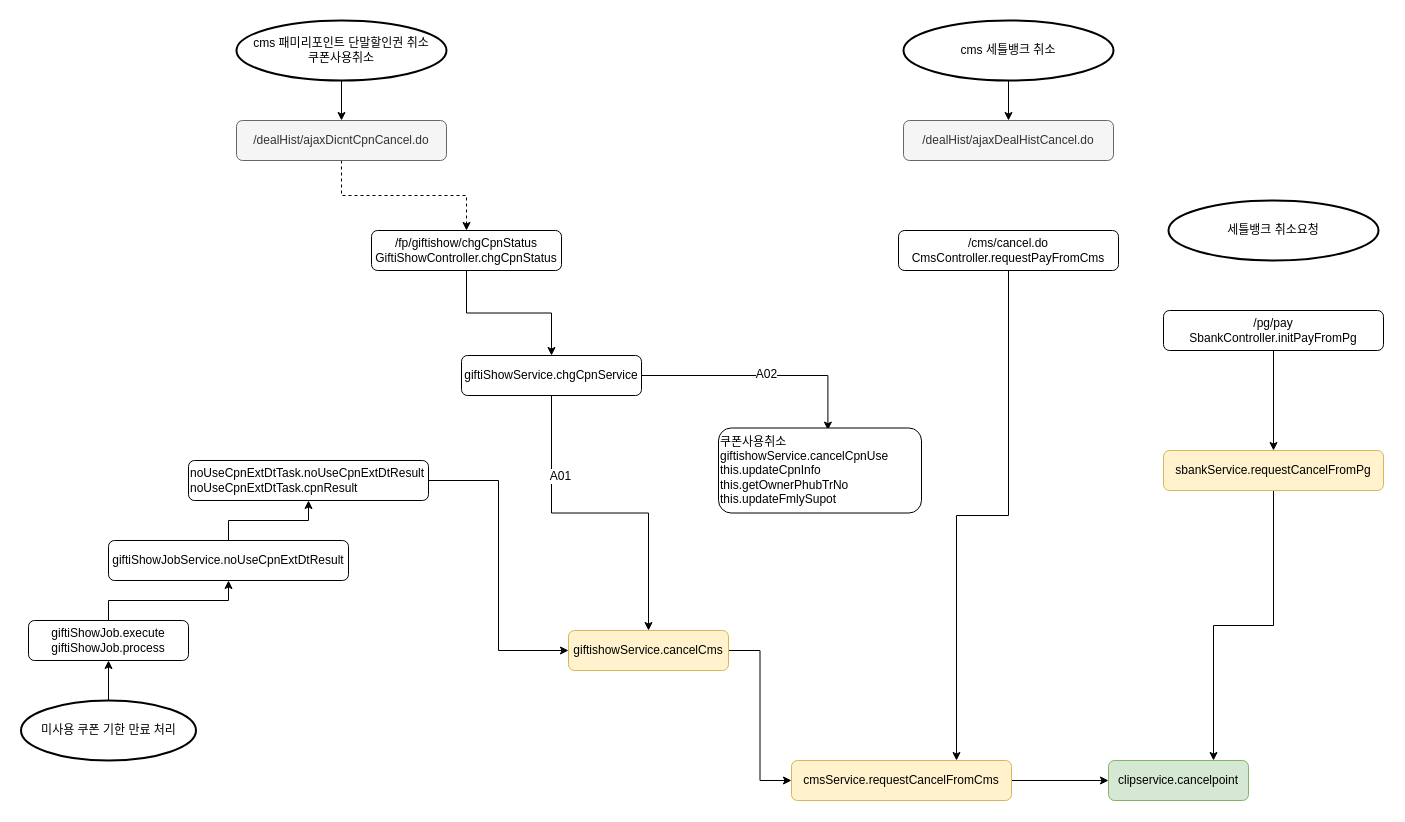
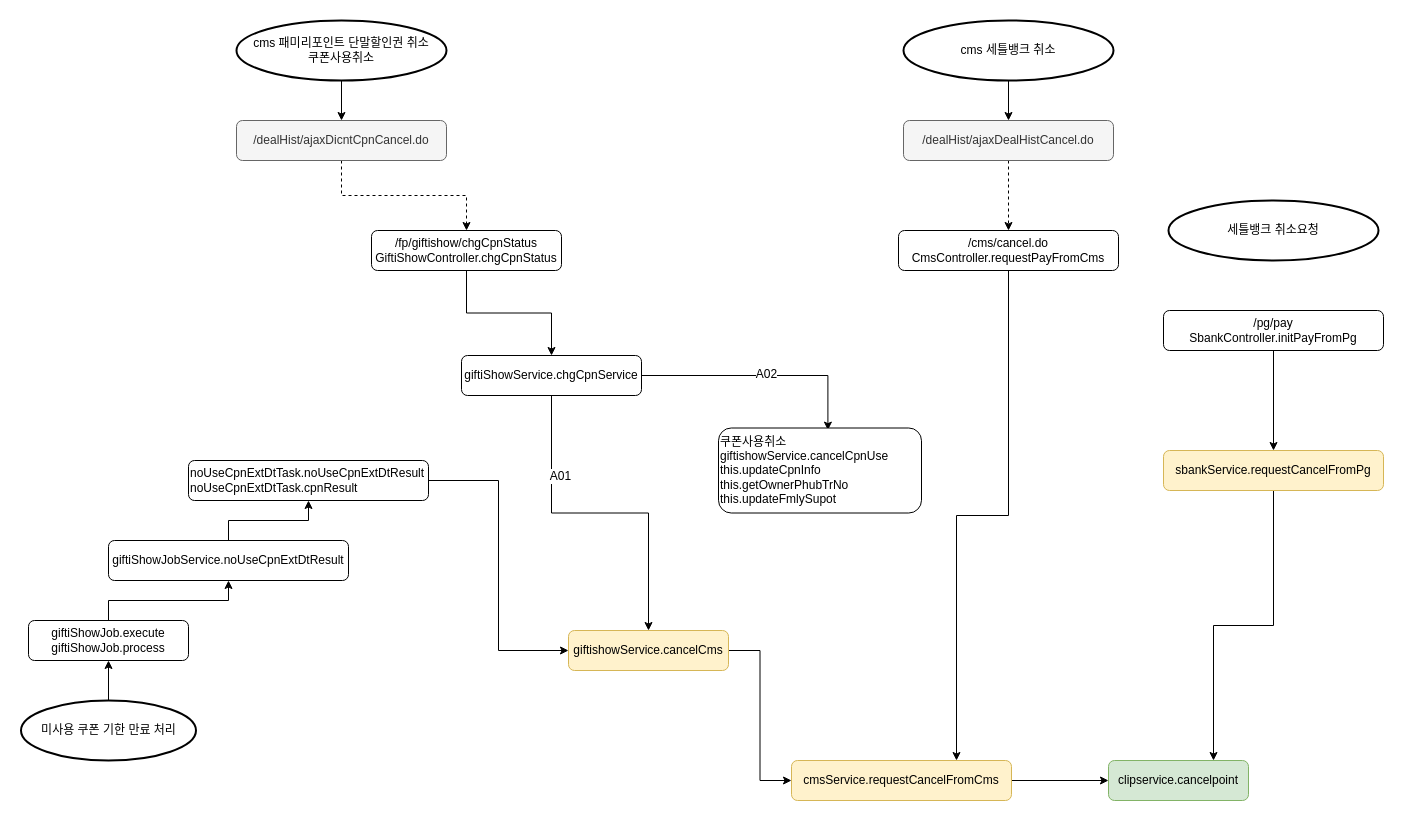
+ <mxCell id="28" style="edgeStyle=orthogonalEdgeStyle;rounded=0;orthogonalLoop=1;jettySize=auto;html=1;entryX=0.5;entryY=0;entryDx=0;entryDy=0;strokeColor=#000000;fontSize=12;dashed=1;" edge="1" parent="1" source="29" target="31"><mxGeometry relative="1" as="geometry" /></mxCell>
